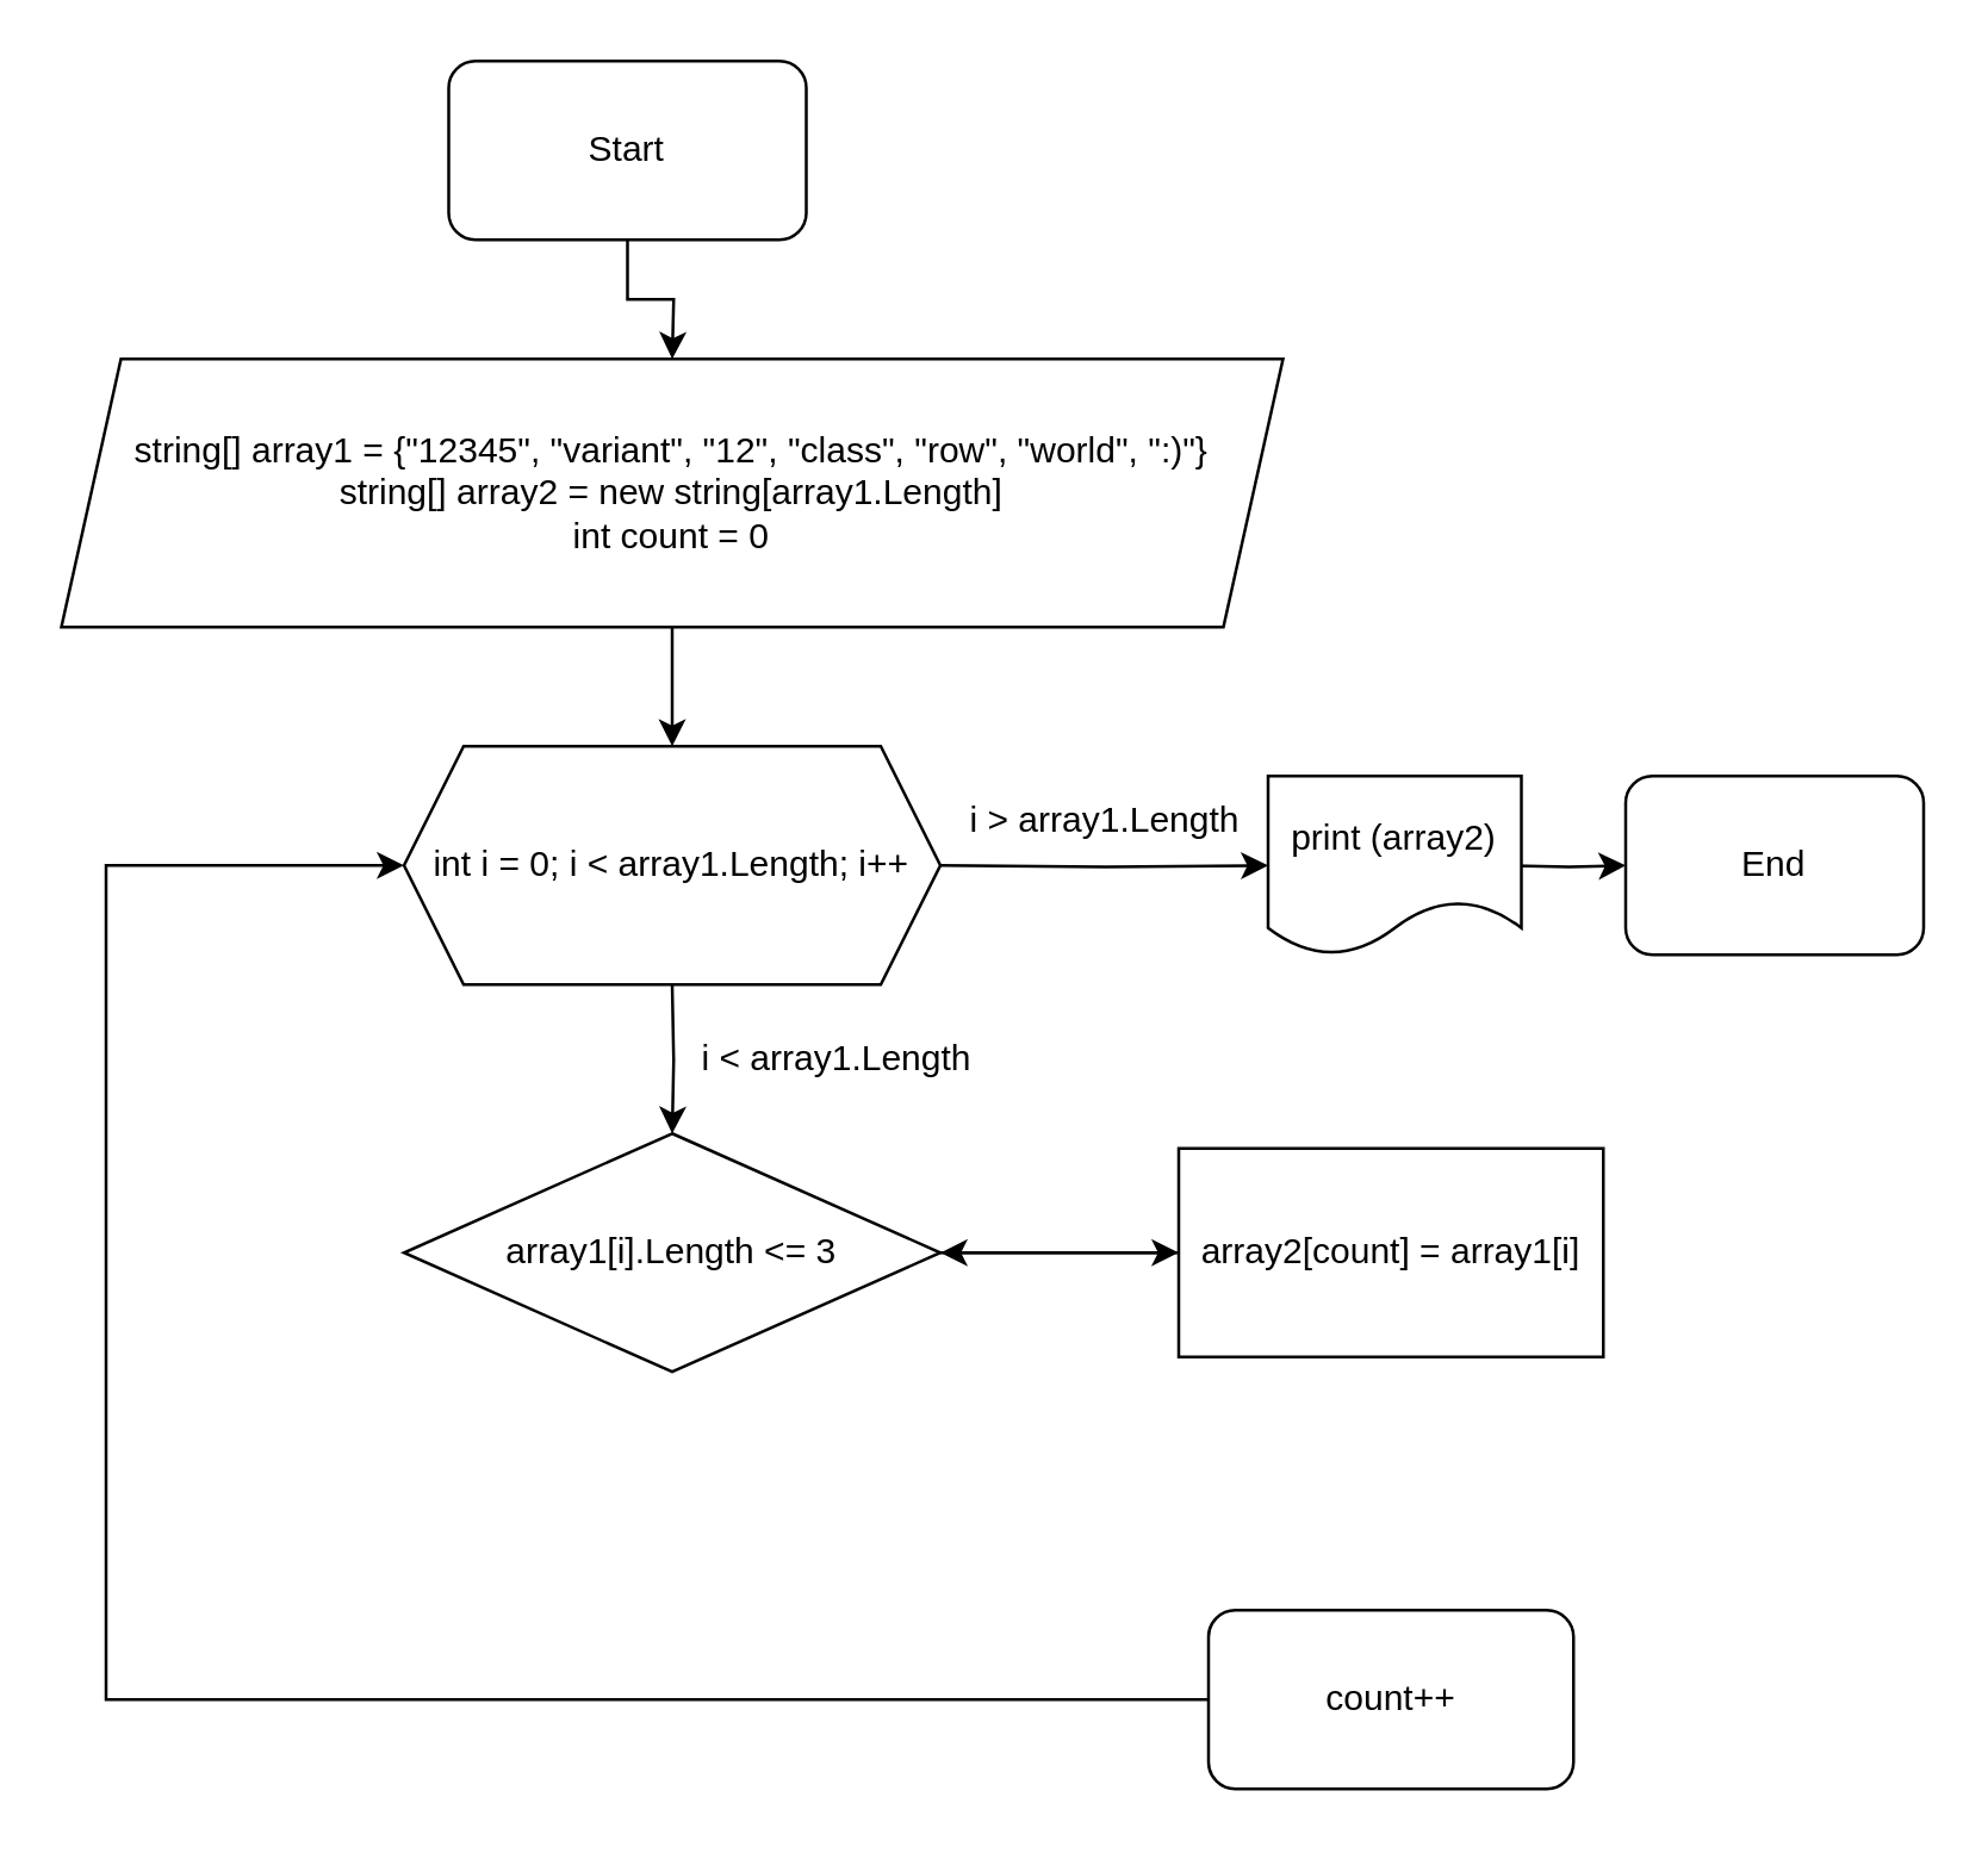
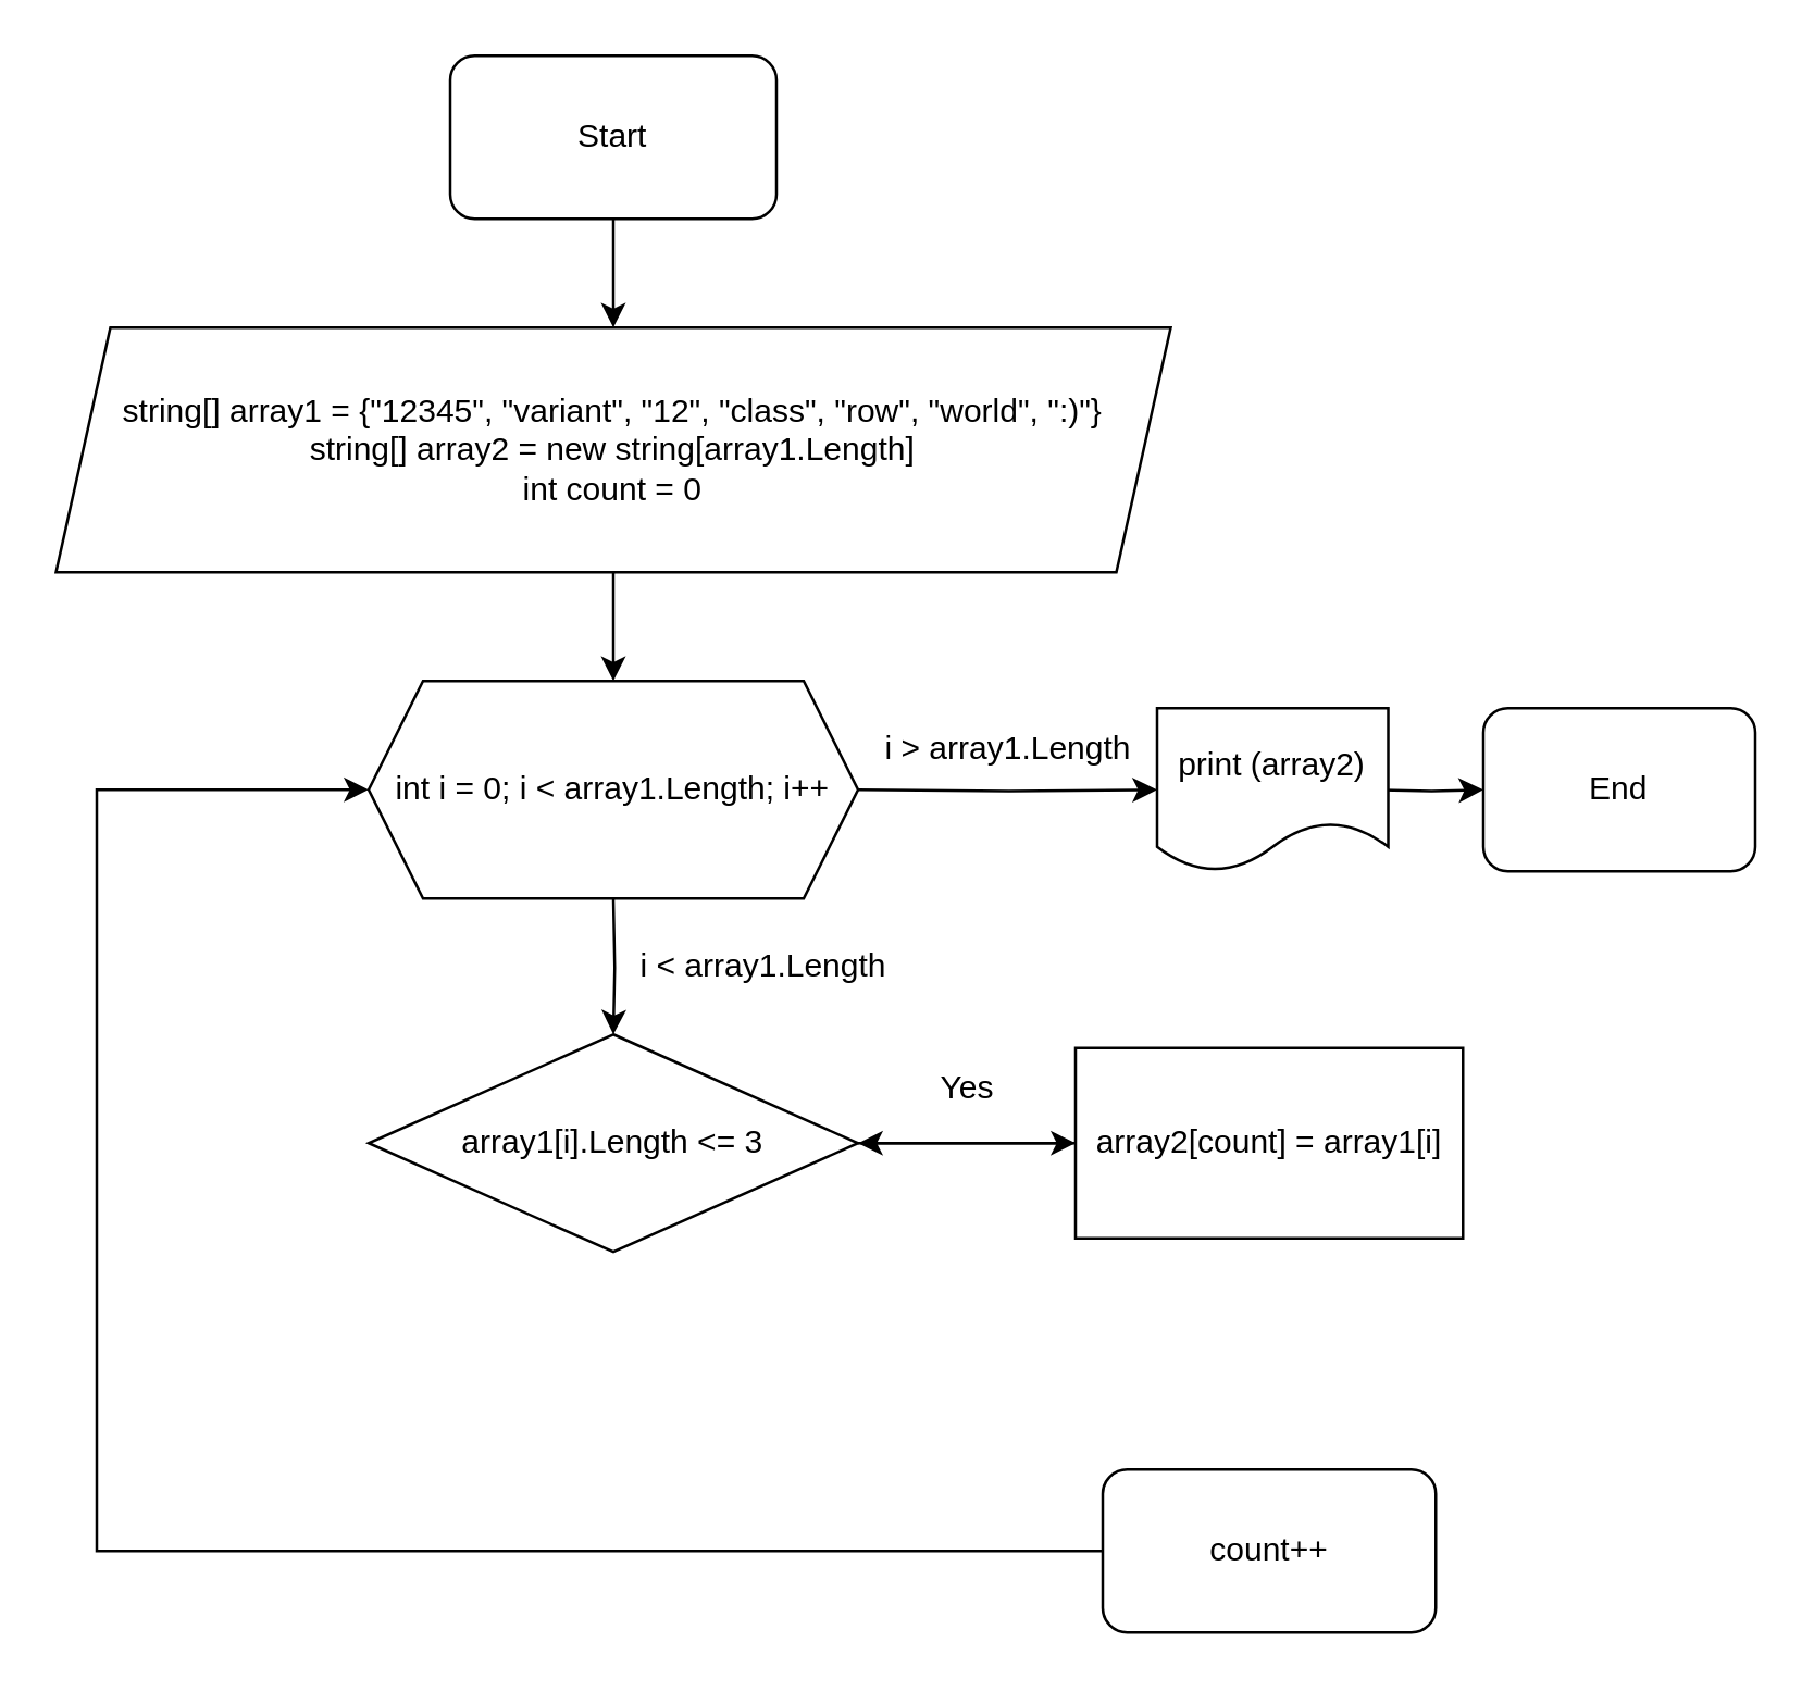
- <mxCell id="3" value="Start" style="rounded=1;whiteSpace=wrap;html=1;" parent="1" vertex="1"><mxGeometry x="150" y="20" width="120" height="60" as="geometry" /></mxCell>
+ <mxCell id="3" value="Start" style="rounded=1;whiteSpace=wrap;html=1;" parent="1" vertex="1"><mxGeometry x="165" y="20" width="120" height="60" as="geometry" /></mxCell>
+ <mxCell id="16" value="Yes" style="text;html=1;align=center;verticalAlign=middle;resizable=0;points=[];autosize=1;strokeColor=none;fillColor=none;" parent="1" vertex="1"><mxGeometry x="335" y="385" width="40" height="30" as="geometry" /></mxCell>
